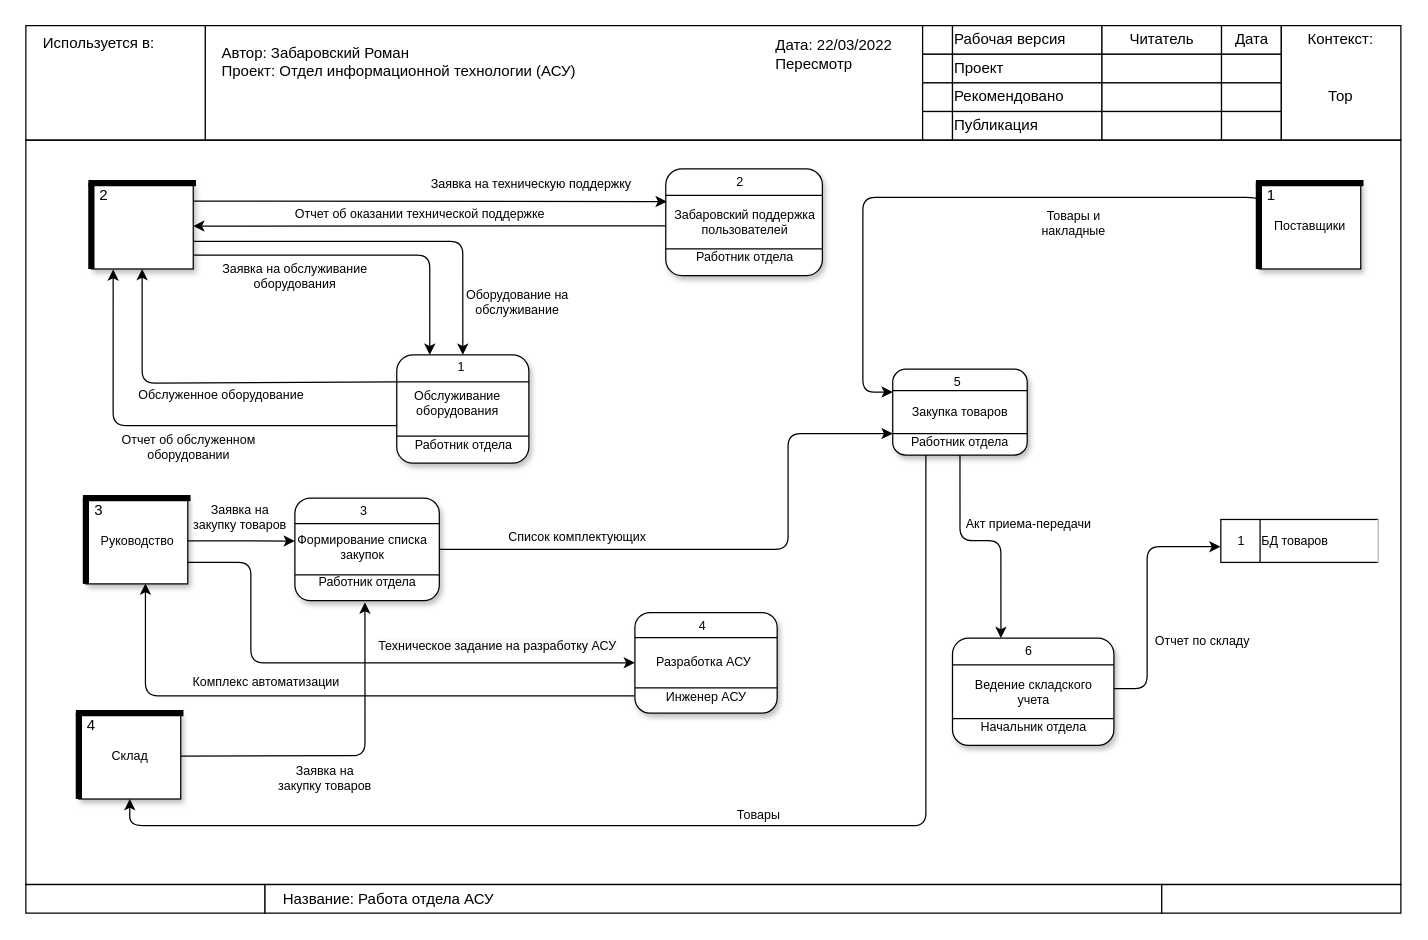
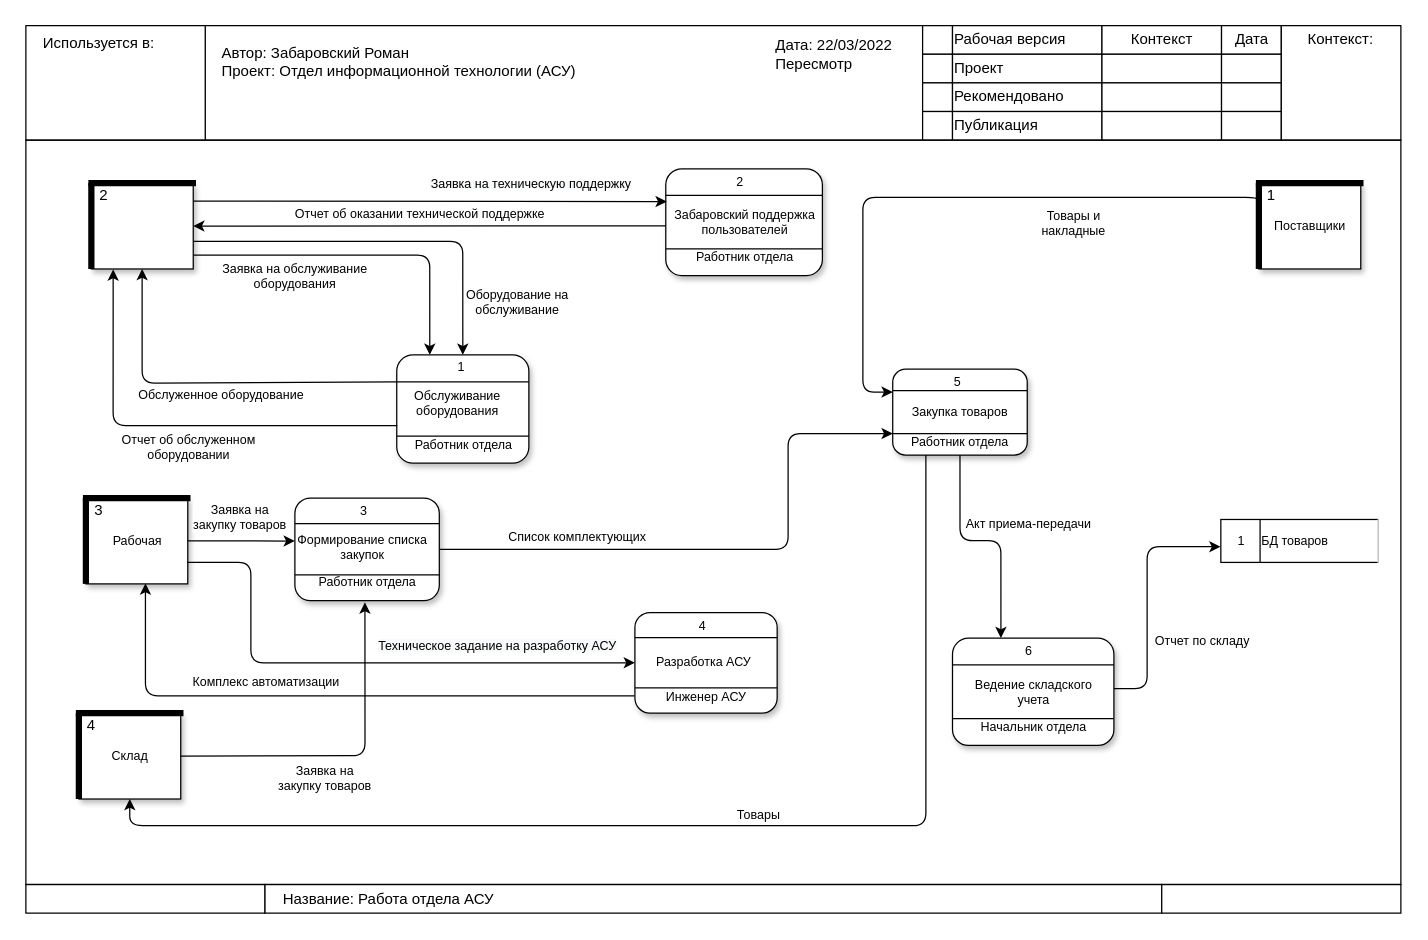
- <mxCell id="17" value="Читатель" style="rounded=0;whiteSpace=wrap;html=1;strokeColor=#000000;fillColor=#ffffff;align=center;" parent="2" vertex="1"><mxGeometry x="860.87" width="95.652" height="22.903" as="geometry" /></mxCell>
+ <mxCell id="17" value="Контекст" style="rounded=0;whiteSpace=wrap;html=1;strokeColor=#000000;fillColor=#ffffff;align=center;" parent="2" vertex="1"><mxGeometry x="860.87" width="95.652" height="22.903" as="geometry" /></mxCell>
- <mxCell id="27" value="Тор" style="text;html=1;strokeColor=none;fillColor=none;align=center;verticalAlign=middle;whiteSpace=wrap;rounded=0;" parent="2" vertex="1"><mxGeometry x="1004.348" y="45.806" width="95.652" height="22.903" as="geometry" /></mxCell>
- <mxCell id="38" value="&lt;font style=&quot;font-size: 10px&quot;&gt;Руководство&lt;/font&gt;" style="text;html=1;align=center;verticalAlign=middle;resizable=0;points=[];autosize=1;strokeColor=none;fillColor=none;fontSize=9;" parent="33" vertex="1"><mxGeometry x="8.14" y="24.353" width="70" height="20" as="geometry" /></mxCell>
+ <mxCell id="38" value="&lt;font style=&quot;font-size: 10px&quot;&gt;Рабочая&lt;/font&gt;" style="text;html=1;align=center;verticalAlign=middle;resizable=0;points=[];autosize=1;strokeColor=none;fillColor=none;fontSize=9;" parent="33" vertex="1"><mxGeometry x="8.14" y="24.353" width="70" height="20" as="geometry" /></mxCell>
